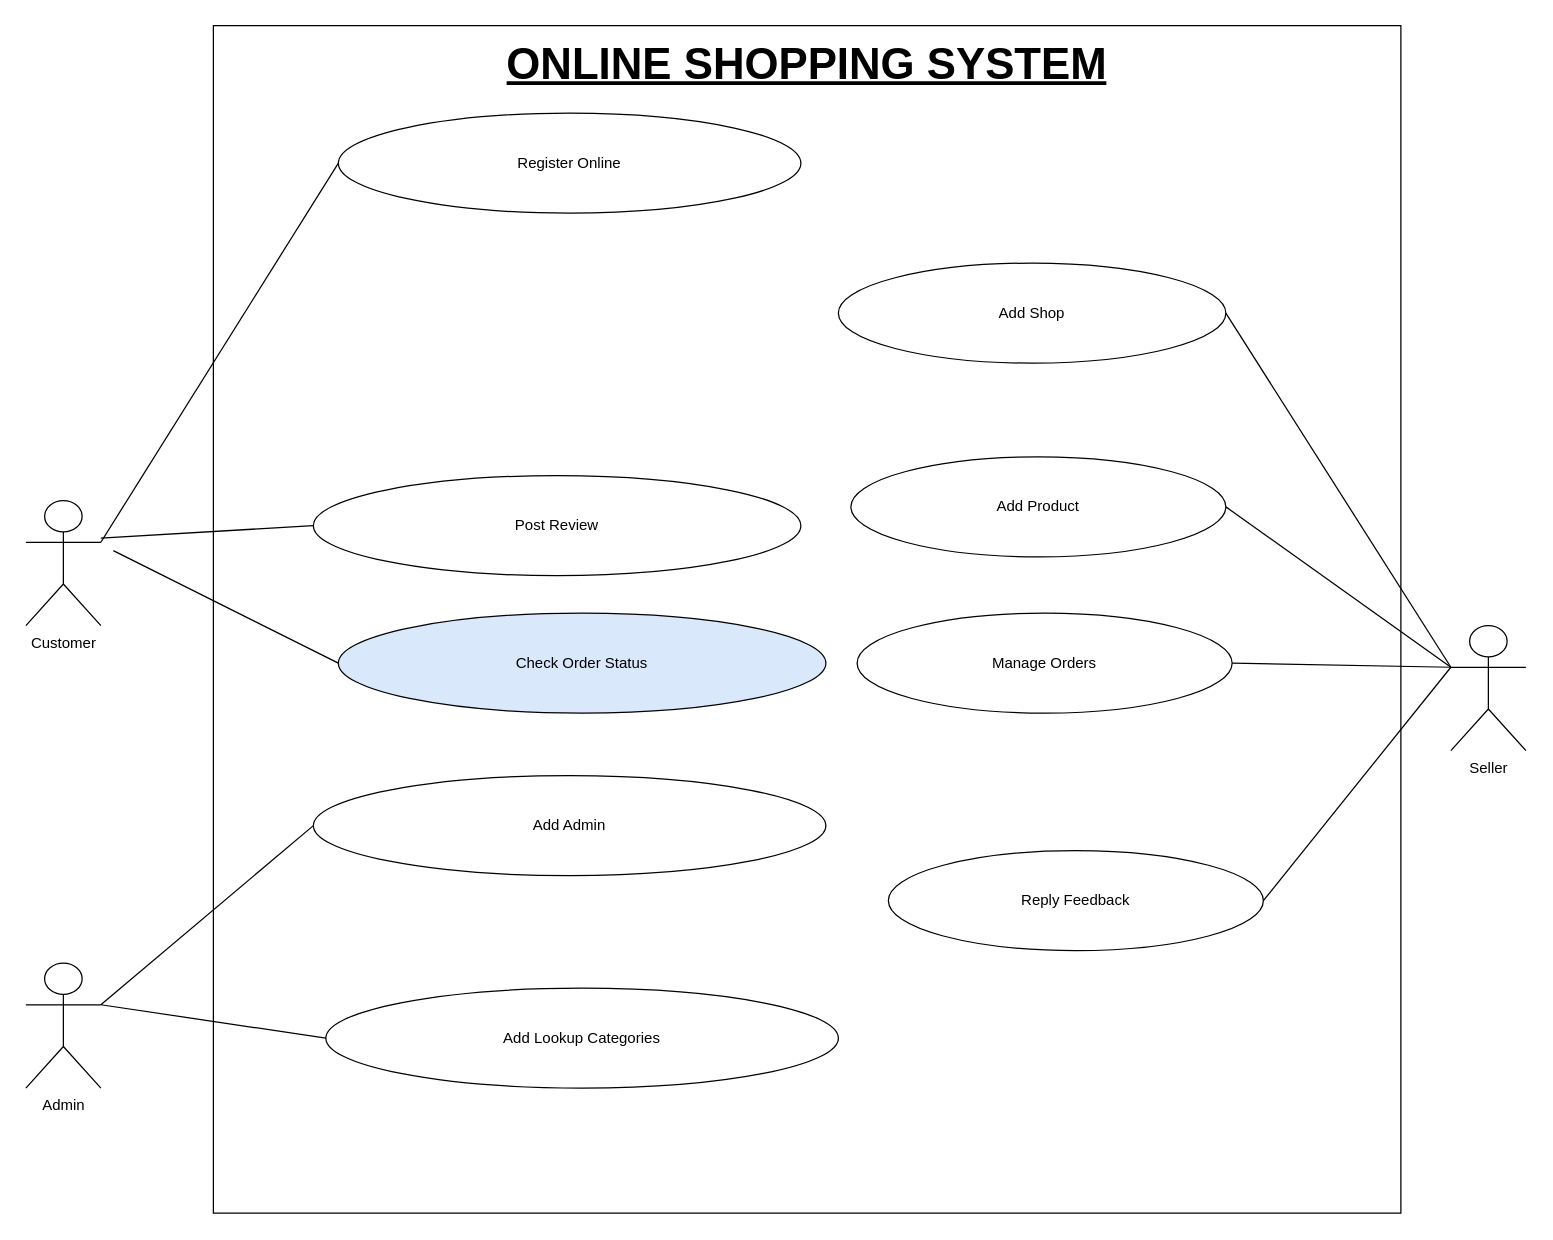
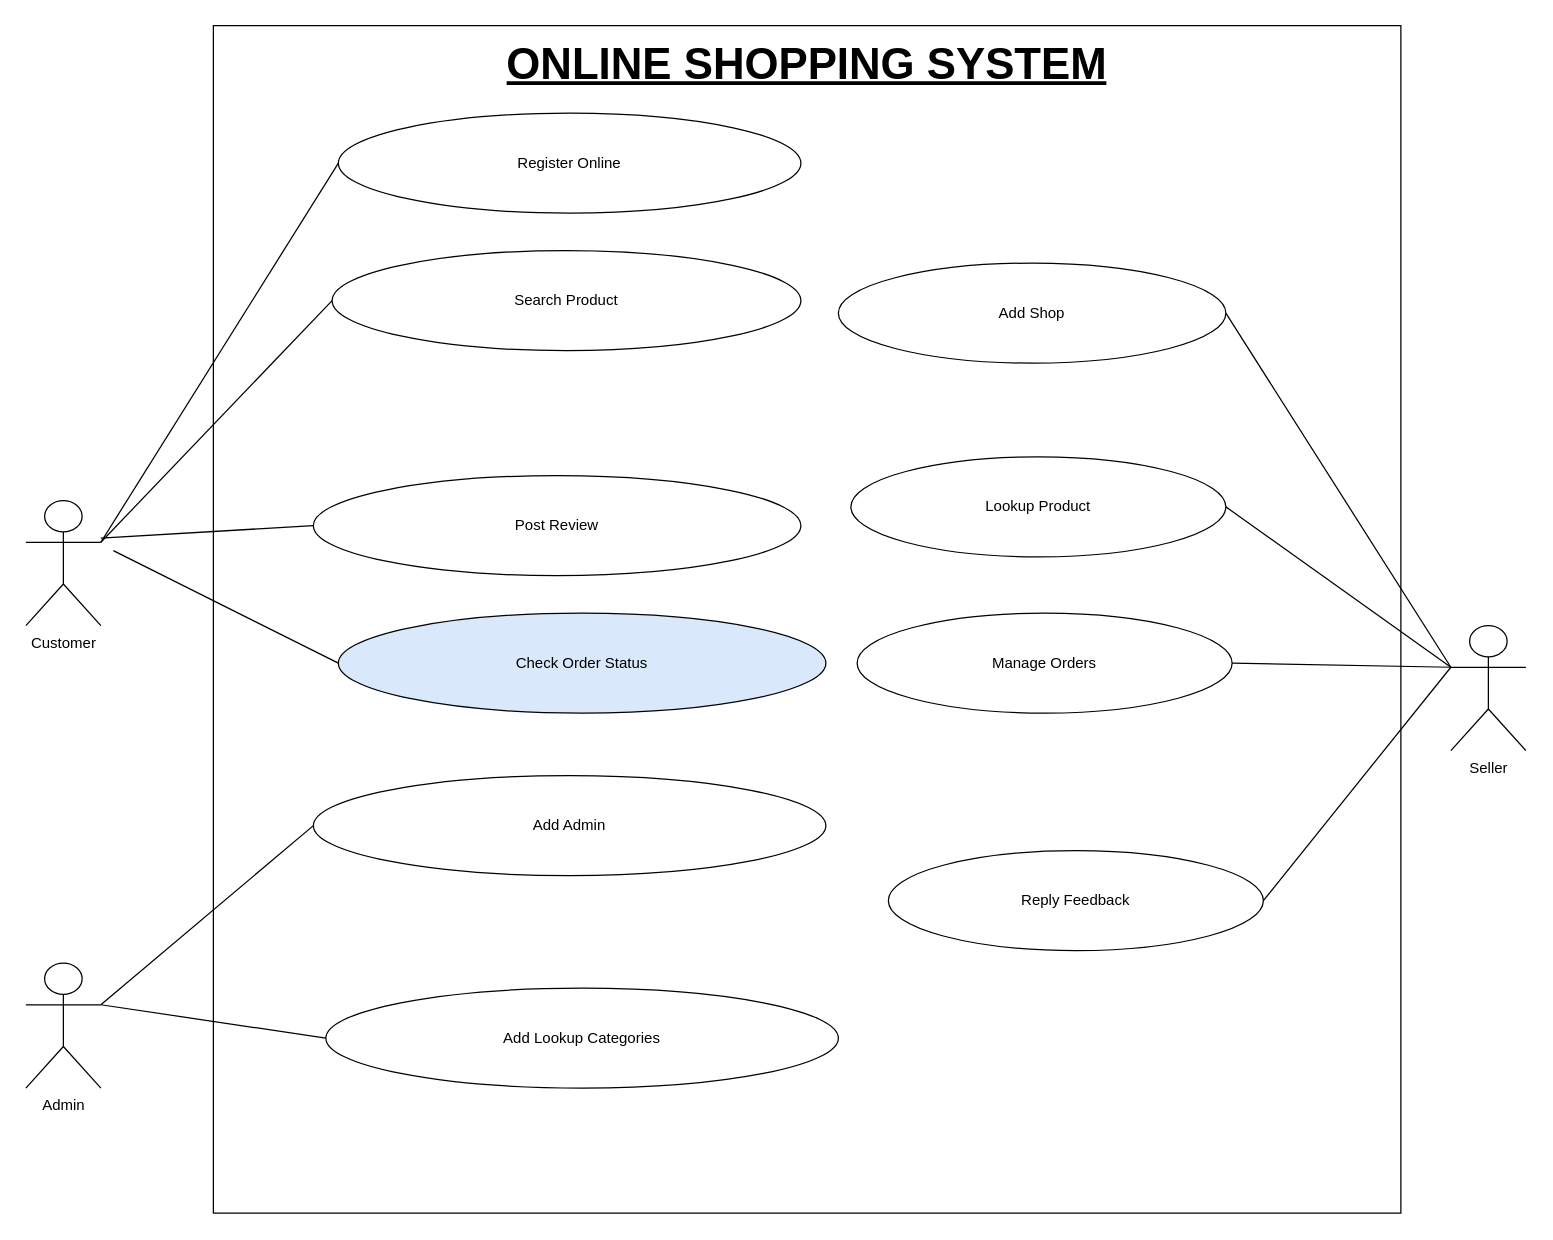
+ <mxCell id="5" value="Search Product" style="ellipse;whiteSpace=wrap;html=1;" parent="1" vertex="1"><mxGeometry x="265" y="200" width="375" height="80" as="geometry" /></mxCell>
+ <mxCell id="22" value="" style="endArrow=none;html=1;rounded=0;entryX=1;entryY=0.333;entryDx=0;entryDy=0;exitX=0;exitY=0.5;exitDx=0;exitDy=0;entryPerimeter=0;" edge="1" parent="1" source="5" target="2"><mxGeometry width="50" height="50" relative="1" as="geometry"><mxPoint x="280" y="140" as="sourcePoint" /><mxPoint x="90" y="443.333" as="targetPoint" /></mxGeometry></mxCell>
- <mxCell id="7" value="Add Product" style="ellipse;whiteSpace=wrap;html=1;" parent="1" vertex="1"><mxGeometry x="680" y="365" width="300" height="80" as="geometry" /></mxCell>
+ <mxCell id="7" value="Lookup Product" style="ellipse;whiteSpace=wrap;html=1;" parent="1" vertex="1"><mxGeometry x="680" y="365" width="300" height="80" as="geometry" /></mxCell>
